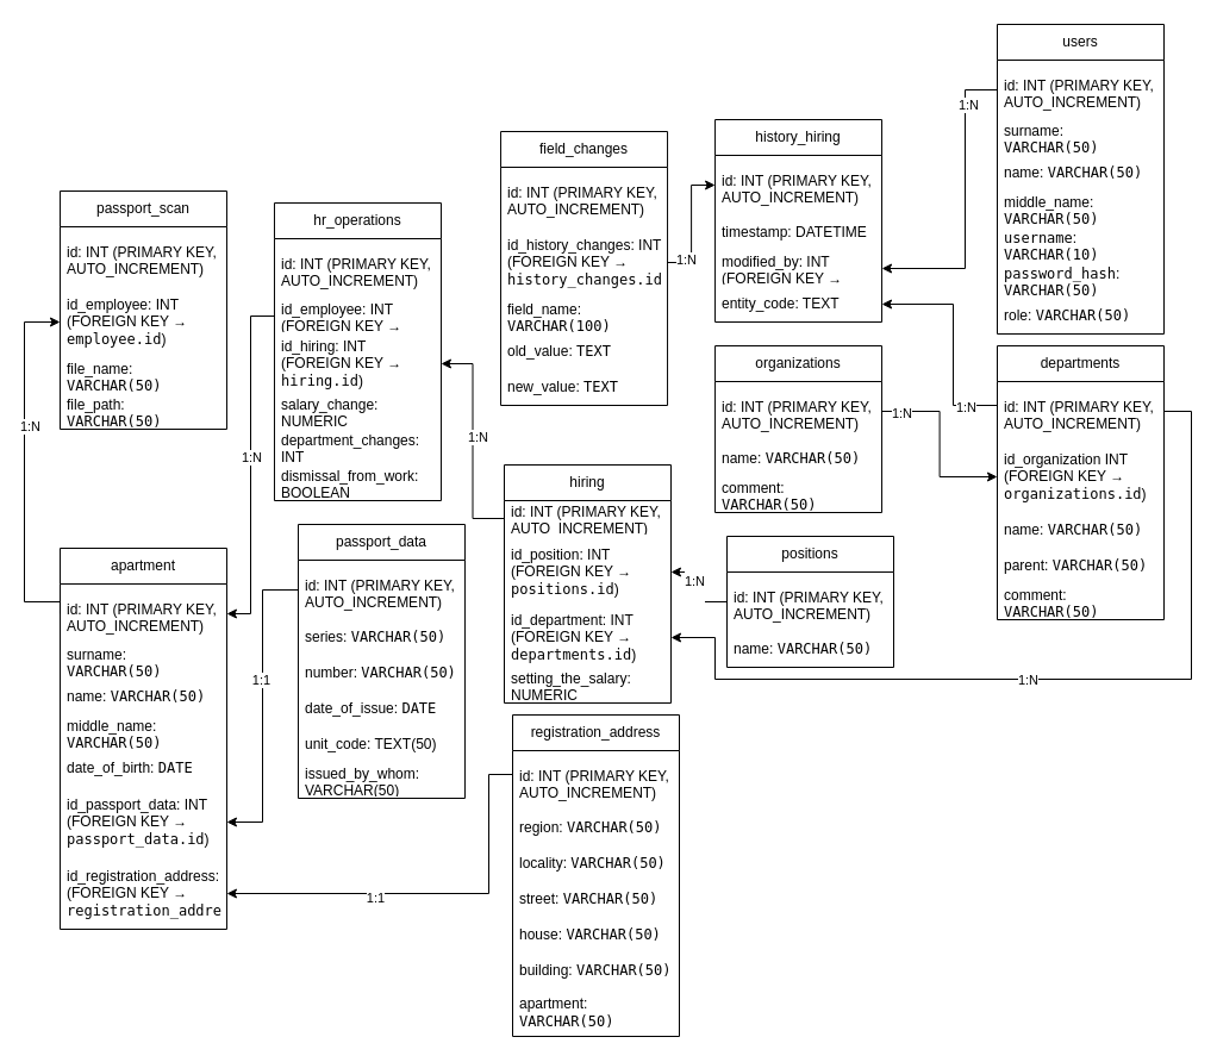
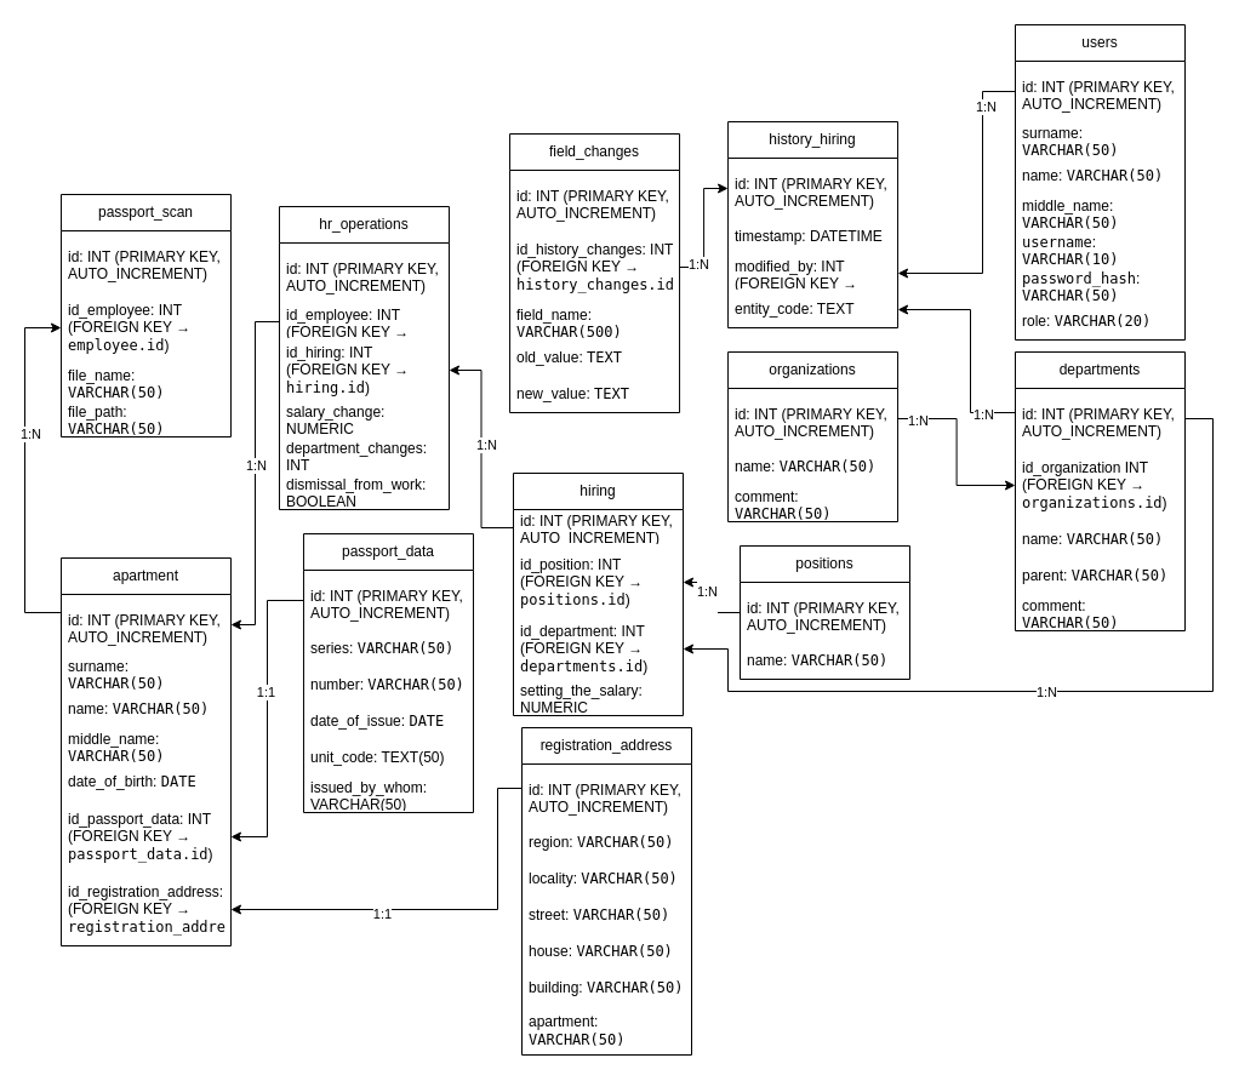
- <mxCell id="65" value="field_name: &lt;code&gt;VARCHAR(100)&lt;/code&gt;" style="text;strokeColor=none;fillColor=none;align=left;verticalAlign=middle;spacingLeft=4;spacingRight=4;overflow=hidden;points=[[0,0.5],[1,0.5]];portConstraint=eastwest;rotatable=0;whiteSpace=wrap;html=1;" parent="62" vertex="1"><mxGeometry y="140" width="140" height="30" as="geometry" /></mxCell>
+ <mxCell id="65" value="field_name: &lt;code&gt;VARCHAR(500)&lt;/code&gt;" style="text;strokeColor=none;fillColor=none;align=left;verticalAlign=middle;spacingLeft=4;spacingRight=4;overflow=hidden;points=[[0,0.5],[1,0.5]];portConstraint=eastwest;rotatable=0;whiteSpace=wrap;html=1;" parent="62" vertex="1"><mxGeometry y="140" width="140" height="30" as="geometry" /></mxCell>
- <mxCell id="81" value="role: &lt;code&gt;VARCHAR(50)&lt;/code&gt;" style="text;strokeColor=none;fillColor=none;align=left;verticalAlign=middle;spacingLeft=4;spacingRight=4;overflow=hidden;points=[[0,0.5],[1,0.5]];portConstraint=eastwest;rotatable=0;whiteSpace=wrap;html=1;" parent="74" vertex="1"><mxGeometry y="230" width="140" height="30" as="geometry" /></mxCell>
+ <mxCell id="81" value="role: &lt;code&gt;VARCHAR(20)&lt;/code&gt;" style="text;strokeColor=none;fillColor=none;align=left;verticalAlign=middle;spacingLeft=4;spacingRight=4;overflow=hidden;points=[[0,0.5],[1,0.5]];portConstraint=eastwest;rotatable=0;whiteSpace=wrap;html=1;" parent="74" vertex="1"><mxGeometry y="230" width="140" height="30" as="geometry" /></mxCell>
